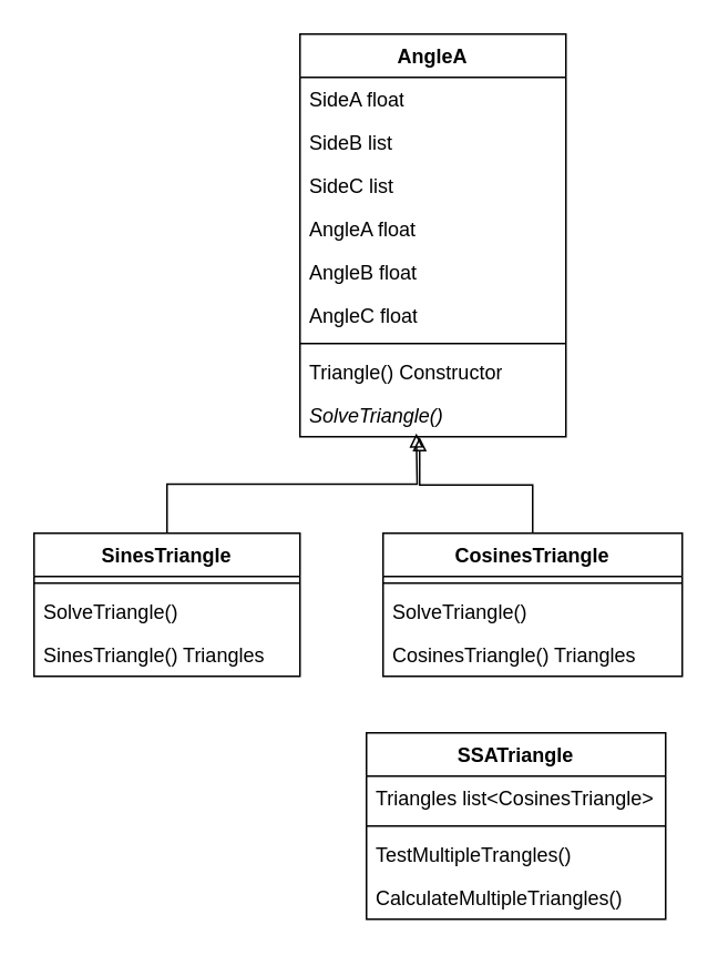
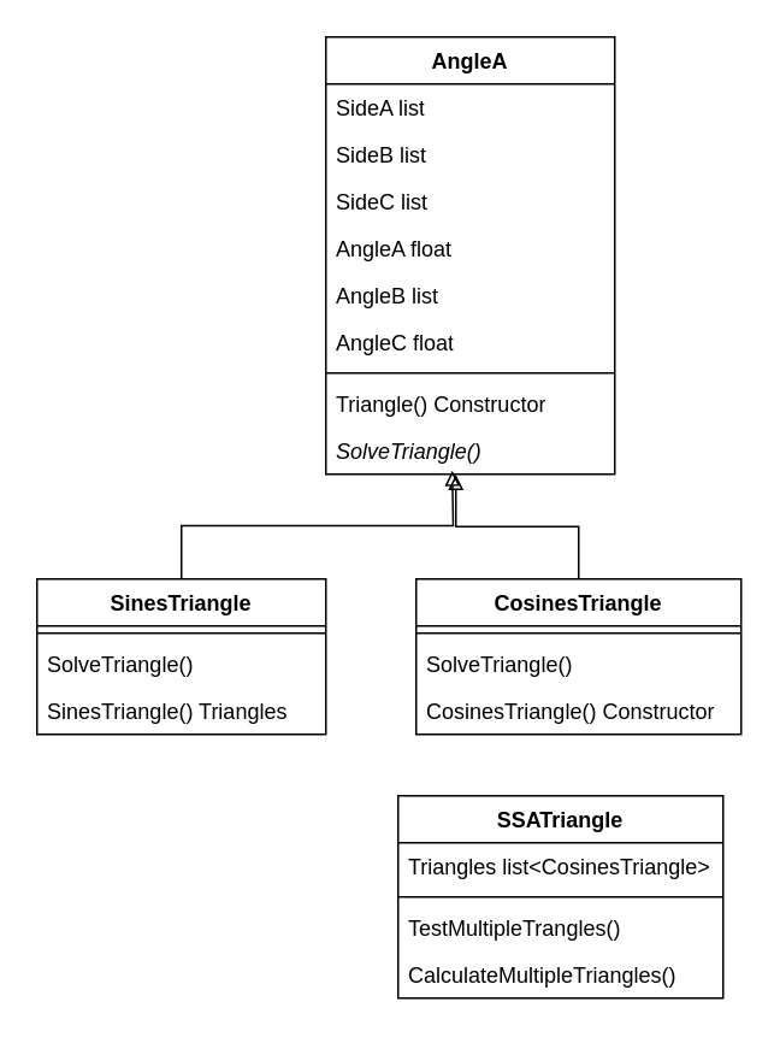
- <mxCell id="7" value="SideA float" style="text;strokeColor=none;fillColor=none;align=left;verticalAlign=top;spacingLeft=4;spacingRight=4;overflow=hidden;rotatable=0;points=[[0,0.5],[1,0.5]];portConstraint=eastwest;whiteSpace=wrap;html=1;" vertex="1" parent="6"><mxGeometry y="26" width="160" height="26" as="geometry" /></mxCell>
+ <mxCell id="7" value="SideA list" style="text;strokeColor=none;fillColor=none;align=left;verticalAlign=top;spacingLeft=4;spacingRight=4;overflow=hidden;rotatable=0;points=[[0,0.5],[1,0.5]];portConstraint=eastwest;whiteSpace=wrap;html=1;" vertex="1" parent="6"><mxGeometry y="26" width="160" height="26" as="geometry" /></mxCell>
- <mxCell id="11" value="AngleB float" style="text;strokeColor=none;fillColor=none;align=left;verticalAlign=top;spacingLeft=4;spacingRight=4;overflow=hidden;rotatable=0;points=[[0,0.5],[1,0.5]];portConstraint=eastwest;whiteSpace=wrap;html=1;" vertex="1" parent="6"><mxGeometry y="130" width="160" height="26" as="geometry" /></mxCell>
+ <mxCell id="11" value="AngleB list" style="text;strokeColor=none;fillColor=none;align=left;verticalAlign=top;spacingLeft=4;spacingRight=4;overflow=hidden;rotatable=0;points=[[0,0.5],[1,0.5]];portConstraint=eastwest;whiteSpace=wrap;html=1;" vertex="1" parent="6"><mxGeometry y="130" width="160" height="26" as="geometry" /></mxCell>
- <mxCell id="20" value="CosinesTriangle() Triangles" style="text;strokeColor=none;fillColor=none;align=left;verticalAlign=top;spacingLeft=4;spacingRight=4;overflow=hidden;rotatable=0;points=[[0,0.5],[1,0.5]];portConstraint=eastwest;whiteSpace=wrap;html=1;" vertex="1" parent="17"><mxGeometry y="60" width="180" height="26" as="geometry" /></mxCell>
+ <mxCell id="20" value="CosinesTriangle() Constructor" style="text;strokeColor=none;fillColor=none;align=left;verticalAlign=top;spacingLeft=4;spacingRight=4;overflow=hidden;rotatable=0;points=[[0,0.5],[1,0.5]];portConstraint=eastwest;whiteSpace=wrap;html=1;" vertex="1" parent="17"><mxGeometry y="60" width="180" height="26" as="geometry" /></mxCell>
